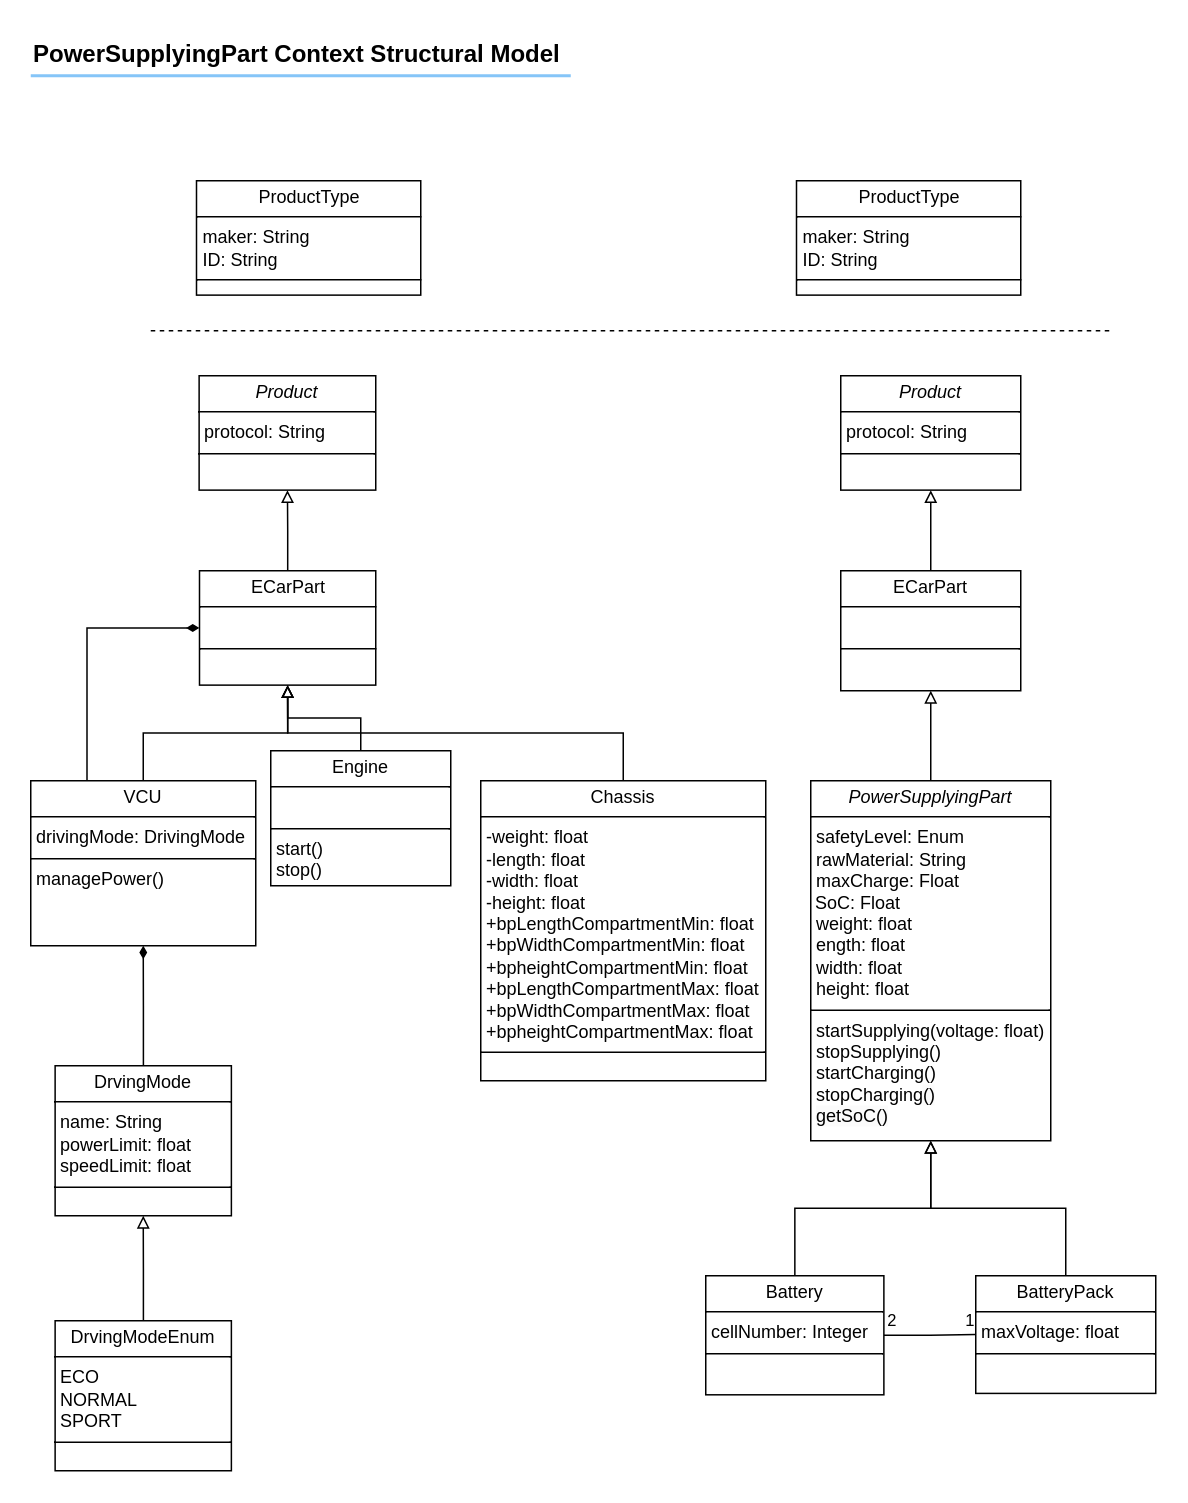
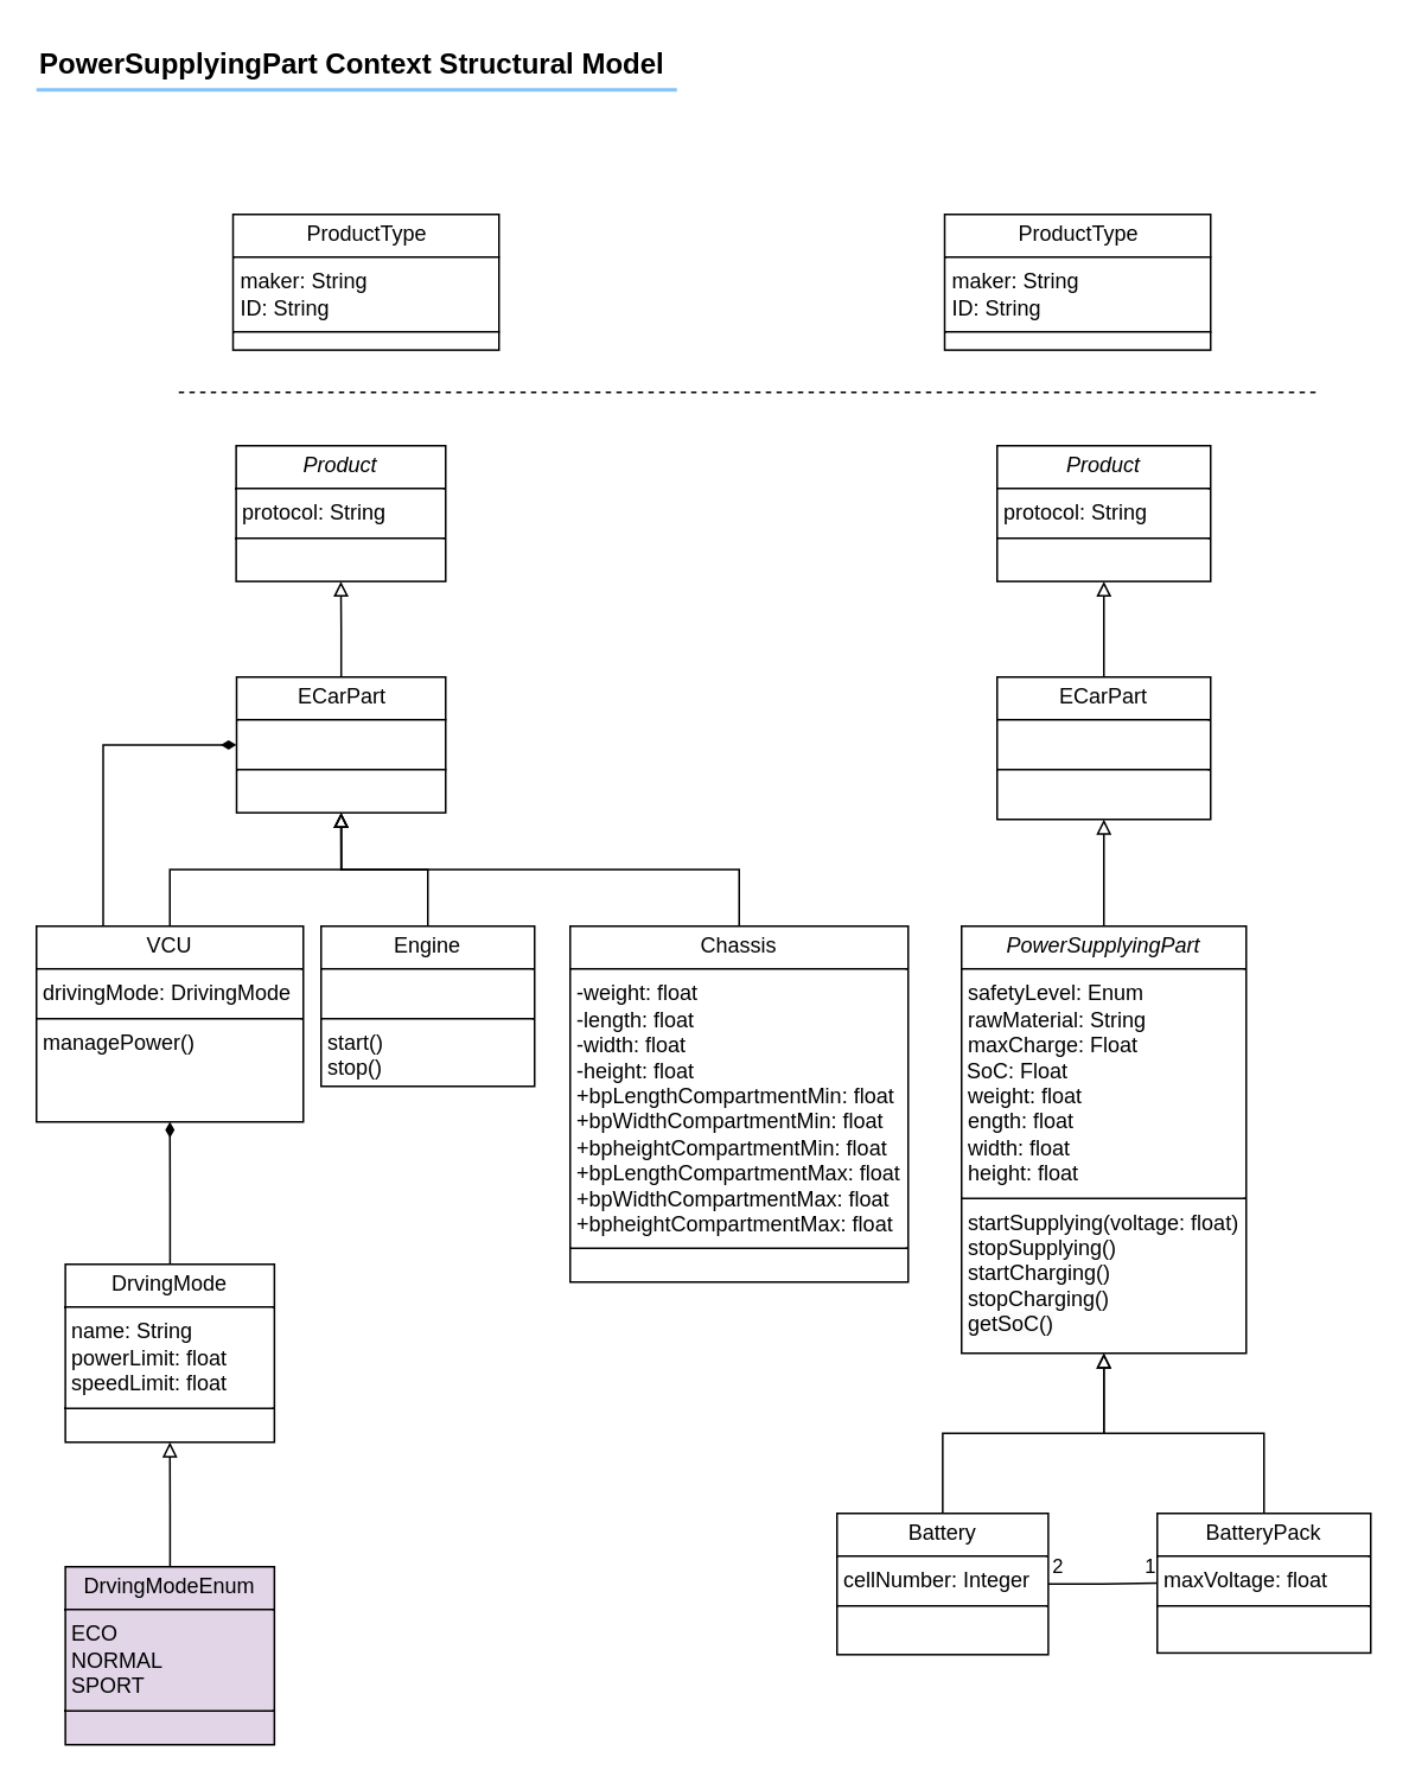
- <mxCell id="23" value="&lt;p style=&quot;margin:0px;margin-top:4px;text-align:center;&quot;&gt;&lt;span style=&quot;background-color: transparent; color: light-dark(rgb(0, 0, 0), rgb(255, 255, 255));&quot;&gt;Engine&lt;/span&gt;&lt;/p&gt;&lt;hr size=&quot;1&quot; style=&quot;border-style:solid;&quot;&gt;&lt;p style=&quot;margin: 0px 0px 0px 4px;&quot;&gt;&lt;br&gt;&lt;/p&gt;&lt;hr style=&quot;border-style: solid;&quot; size=&quot;1&quot;&gt;&lt;p style=&quot;margin: 0px 0px 0px 4px;&quot;&gt;start()&lt;/p&gt;&lt;p style=&quot;margin: 0px 0px 0px 4px;&quot;&gt;stop()&lt;/p&gt;" style="verticalAlign=top;align=left;overflow=fill;html=1;whiteSpace=wrap;rounded=0;" vertex="1" parent="1"><mxGeometry x="180" y="500" width="120" height="90" as="geometry" /></mxCell>
+ <mxCell id="23" value="&lt;p style=&quot;margin:0px;margin-top:4px;text-align:center;&quot;&gt;&lt;span style=&quot;background-color: transparent; color: light-dark(rgb(0, 0, 0), rgb(255, 255, 255));&quot;&gt;Engine&lt;/span&gt;&lt;/p&gt;&lt;hr size=&quot;1&quot; style=&quot;border-style:solid;&quot;&gt;&lt;p style=&quot;margin: 0px 0px 0px 4px;&quot;&gt;&lt;br&gt;&lt;/p&gt;&lt;hr style=&quot;border-style: solid;&quot; size=&quot;1&quot;&gt;&lt;p style=&quot;margin: 0px 0px 0px 4px;&quot;&gt;start()&lt;/p&gt;&lt;p style=&quot;margin: 0px 0px 0px 4px;&quot;&gt;stop()&lt;/p&gt;" style="verticalAlign=top;align=left;overflow=fill;html=1;whiteSpace=wrap;rounded=0;" vertex="1" parent="1"><mxGeometry x="180" y="520" width="120" height="90" as="geometry" /></mxCell>
- <mxCell id="32" value="&lt;p style=&quot;margin:0px;margin-top:4px;text-align:center;&quot;&gt;&lt;span style=&quot;background-color: transparent; color: light-dark(rgb(0, 0, 0), rgb(255, 255, 255));&quot;&gt;DrvingModeEnum&lt;/span&gt;&lt;/p&gt;&lt;hr size=&quot;1&quot; style=&quot;border-style:solid;&quot;&gt;&lt;p style=&quot;margin: 0px 0px 0px 4px;&quot;&gt;ECO&lt;/p&gt;&lt;p style=&quot;margin: 0px 0px 0px 4px;&quot;&gt;NORMAL&lt;/p&gt;&lt;p style=&quot;margin: 0px 0px 0px 4px;&quot;&gt;SPORT&lt;/p&gt;&lt;hr style=&quot;border-style: solid;&quot; size=&quot;1&quot;&gt;&lt;p style=&quot;margin: 0px 0px 0px 4px;&quot;&gt;&lt;br&gt;&lt;/p&gt;" style="verticalAlign=top;align=left;overflow=fill;html=1;whiteSpace=wrap;rounded=0;" vertex="1" parent="1"><mxGeometry x="36.25" y="880" width="117.5" height="100" as="geometry" /></mxCell>
+ <mxCell id="32" value="&lt;p style=&quot;margin:0px;margin-top:4px;text-align:center;&quot;&gt;&lt;span style=&quot;background-color: transparent; color: light-dark(rgb(0, 0, 0), rgb(255, 255, 255));&quot;&gt;DrvingModeEnum&lt;/span&gt;&lt;/p&gt;&lt;hr size=&quot;1&quot; style=&quot;border-style:solid;&quot;&gt;&lt;p style=&quot;margin: 0px 0px 0px 4px;&quot;&gt;ECO&lt;/p&gt;&lt;p style=&quot;margin: 0px 0px 0px 4px;&quot;&gt;NORMAL&lt;/p&gt;&lt;p style=&quot;margin: 0px 0px 0px 4px;&quot;&gt;SPORT&lt;/p&gt;&lt;hr style=&quot;border-style: solid;&quot; size=&quot;1&quot;&gt;&lt;p style=&quot;margin: 0px 0px 0px 4px;&quot;&gt;&lt;br&gt;&lt;/p&gt;" style="verticalAlign=top;align=left;overflow=fill;html=1;whiteSpace=wrap;rounded=0;fillColor=#e1d5e7;" vertex="1" parent="1"><mxGeometry x="36.25" y="880" width="117.5" height="100" as="geometry" /></mxCell>
